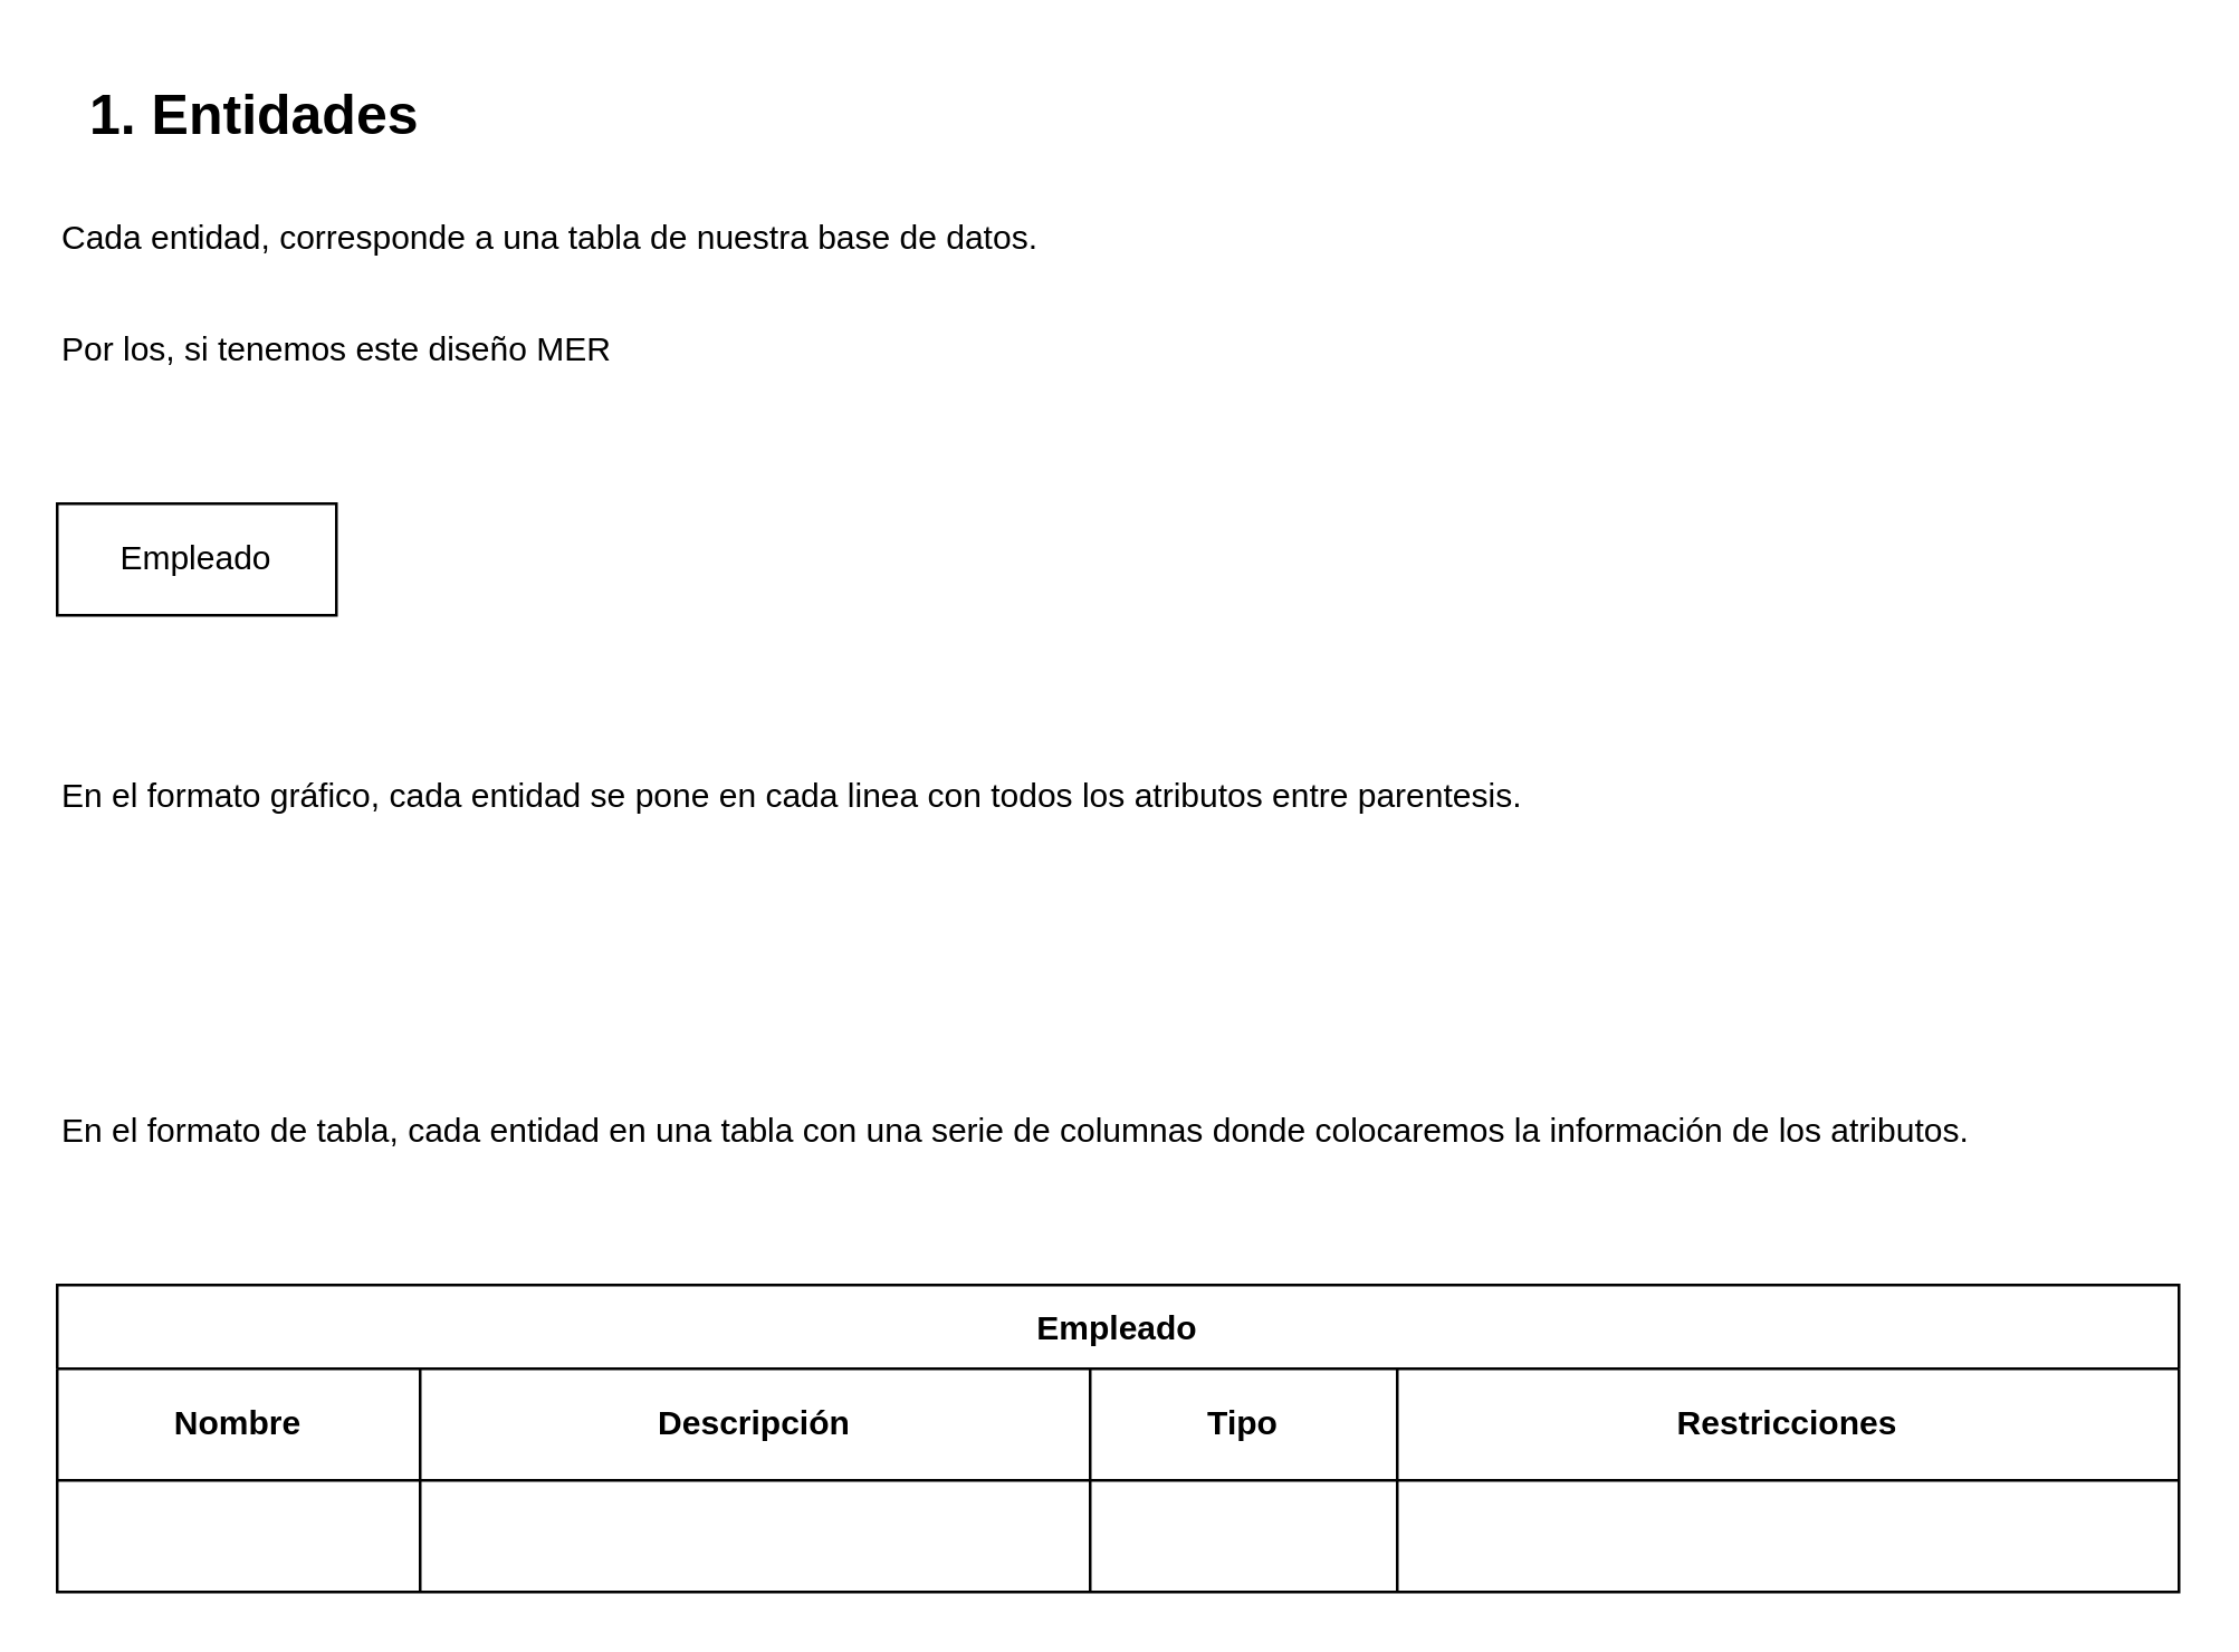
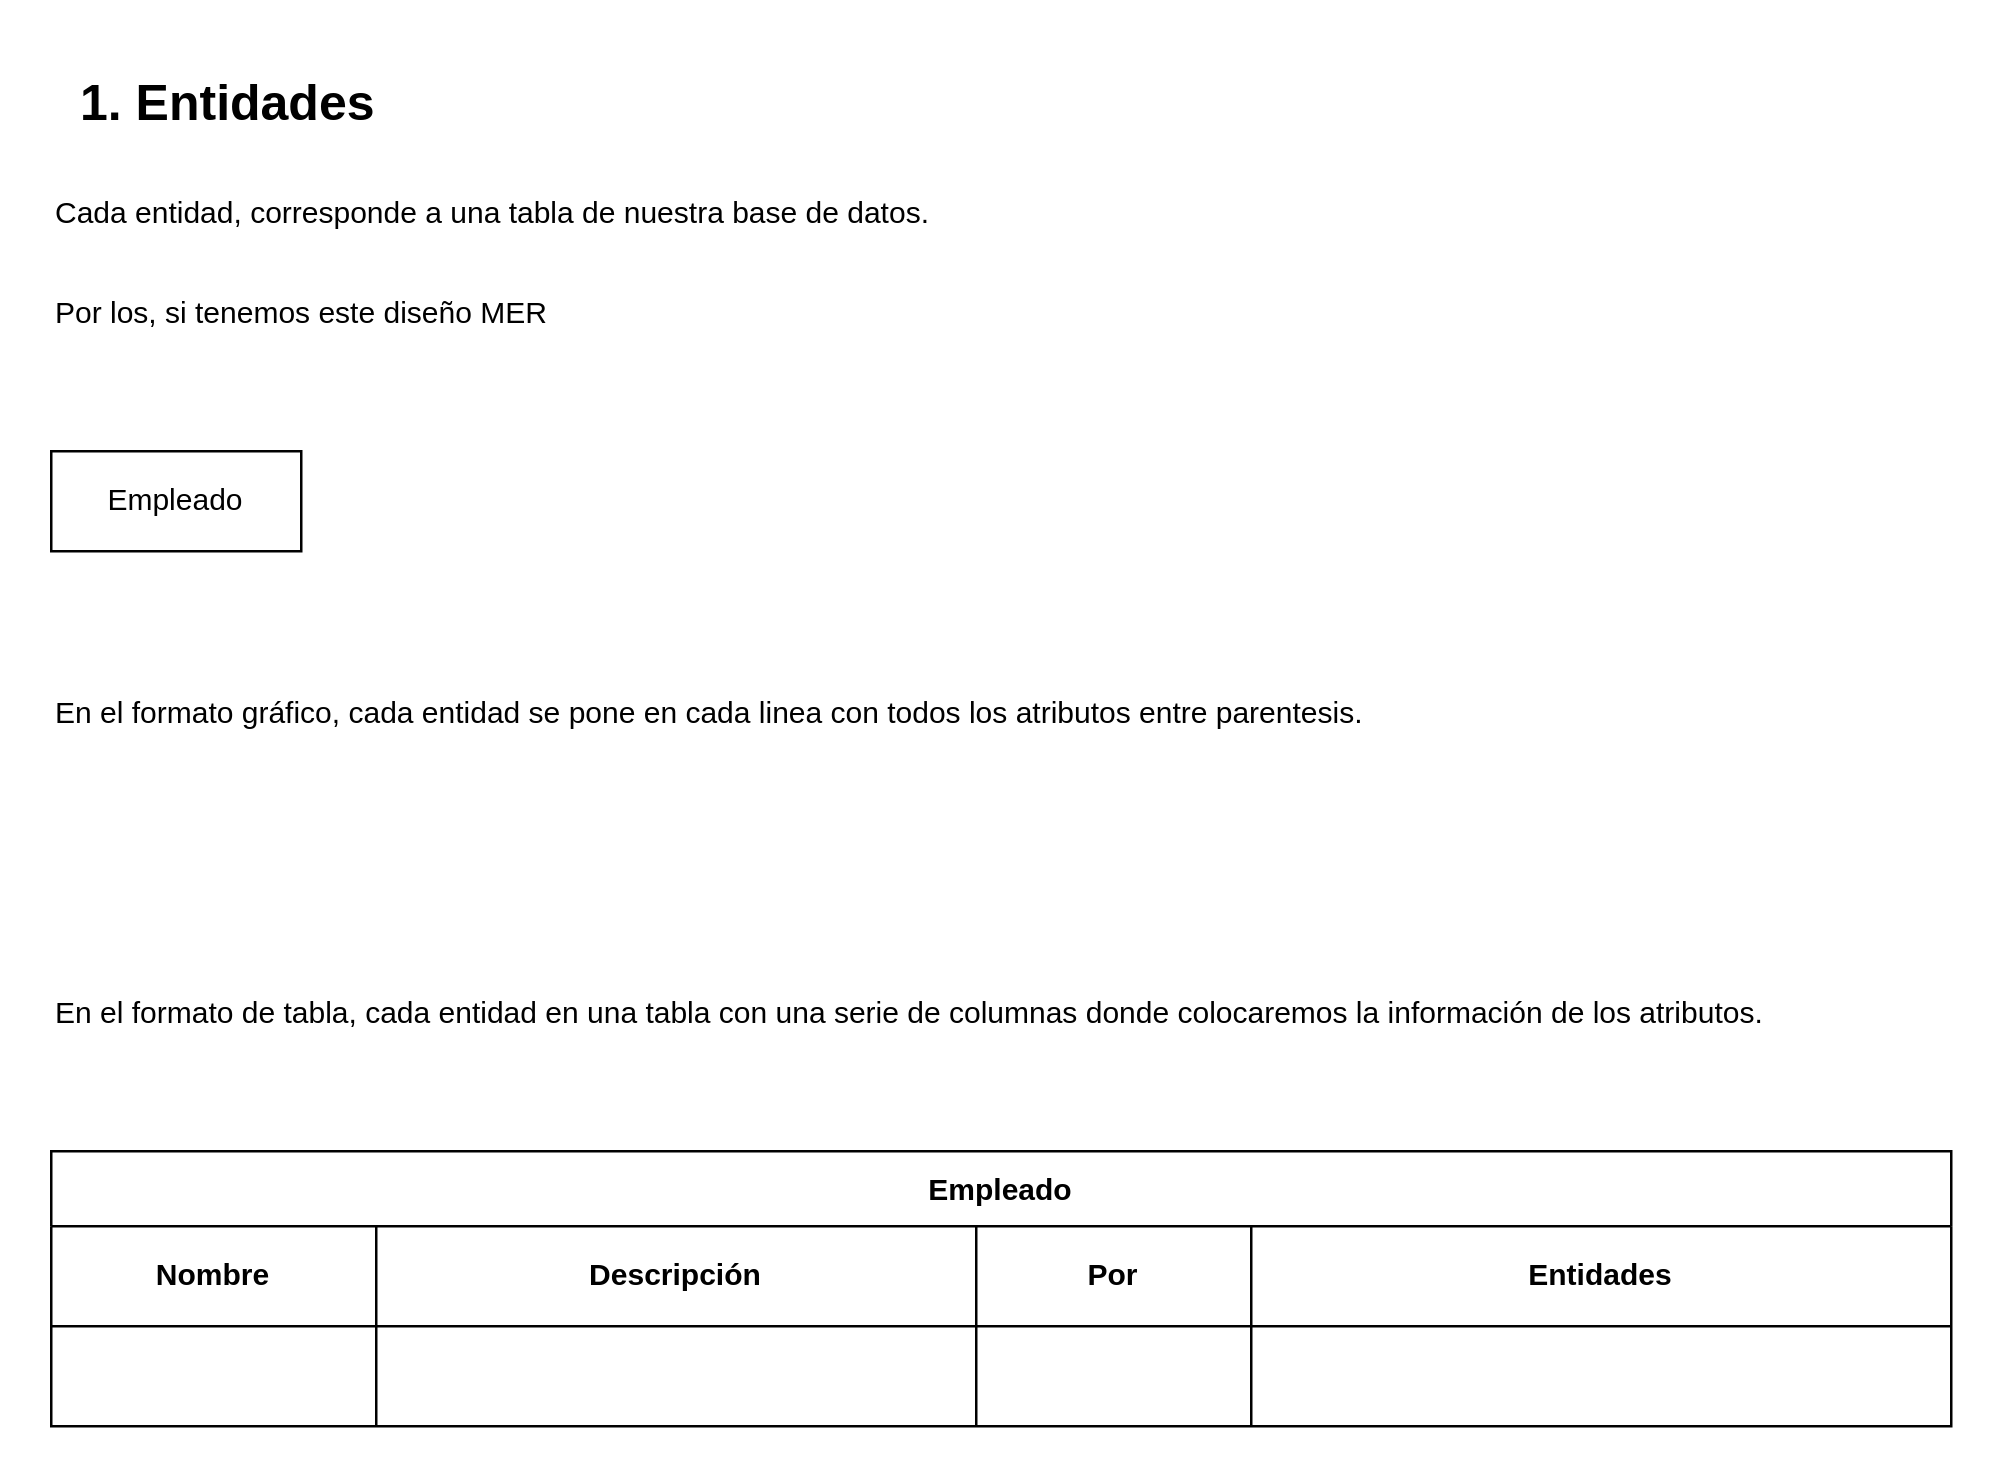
- <mxCell id="9" value="Tipo" style="shape=partialRectangle;html=1;whiteSpace=wrap;connectable=0;strokeColor=inherit;overflow=hidden;fillColor=none;top=0;left=0;bottom=0;right=0;pointerEvents=1;fontStyle=1" vertex="1" parent="6"><mxGeometry x="370" width="110" height="40" as="geometry"><mxRectangle width="110" height="40" as="alternateBounds" /></mxGeometry></mxCell>
+ <mxCell id="9" value="Por" style="shape=partialRectangle;html=1;whiteSpace=wrap;connectable=0;strokeColor=inherit;overflow=hidden;fillColor=none;top=0;left=0;bottom=0;right=0;pointerEvents=1;fontStyle=1" vertex="1" parent="6"><mxGeometry x="370" width="110" height="40" as="geometry"><mxRectangle width="110" height="40" as="alternateBounds" /></mxGeometry></mxCell>
- <mxCell id="10" value="Restricciones" style="shape=partialRectangle;html=1;whiteSpace=wrap;connectable=0;strokeColor=inherit;overflow=hidden;fillColor=none;top=0;left=0;bottom=0;right=0;pointerEvents=1;fontStyle=1" vertex="1" parent="6"><mxGeometry x="480" width="280" height="40" as="geometry"><mxRectangle width="280" height="40" as="alternateBounds" /></mxGeometry></mxCell>
+ <mxCell id="10" value="Entidades" style="shape=partialRectangle;html=1;whiteSpace=wrap;connectable=0;strokeColor=inherit;overflow=hidden;fillColor=none;top=0;left=0;bottom=0;right=0;pointerEvents=1;fontStyle=1" vertex="1" parent="6"><mxGeometry x="480" width="280" height="40" as="geometry"><mxRectangle width="280" height="40" as="alternateBounds" /></mxGeometry></mxCell>
